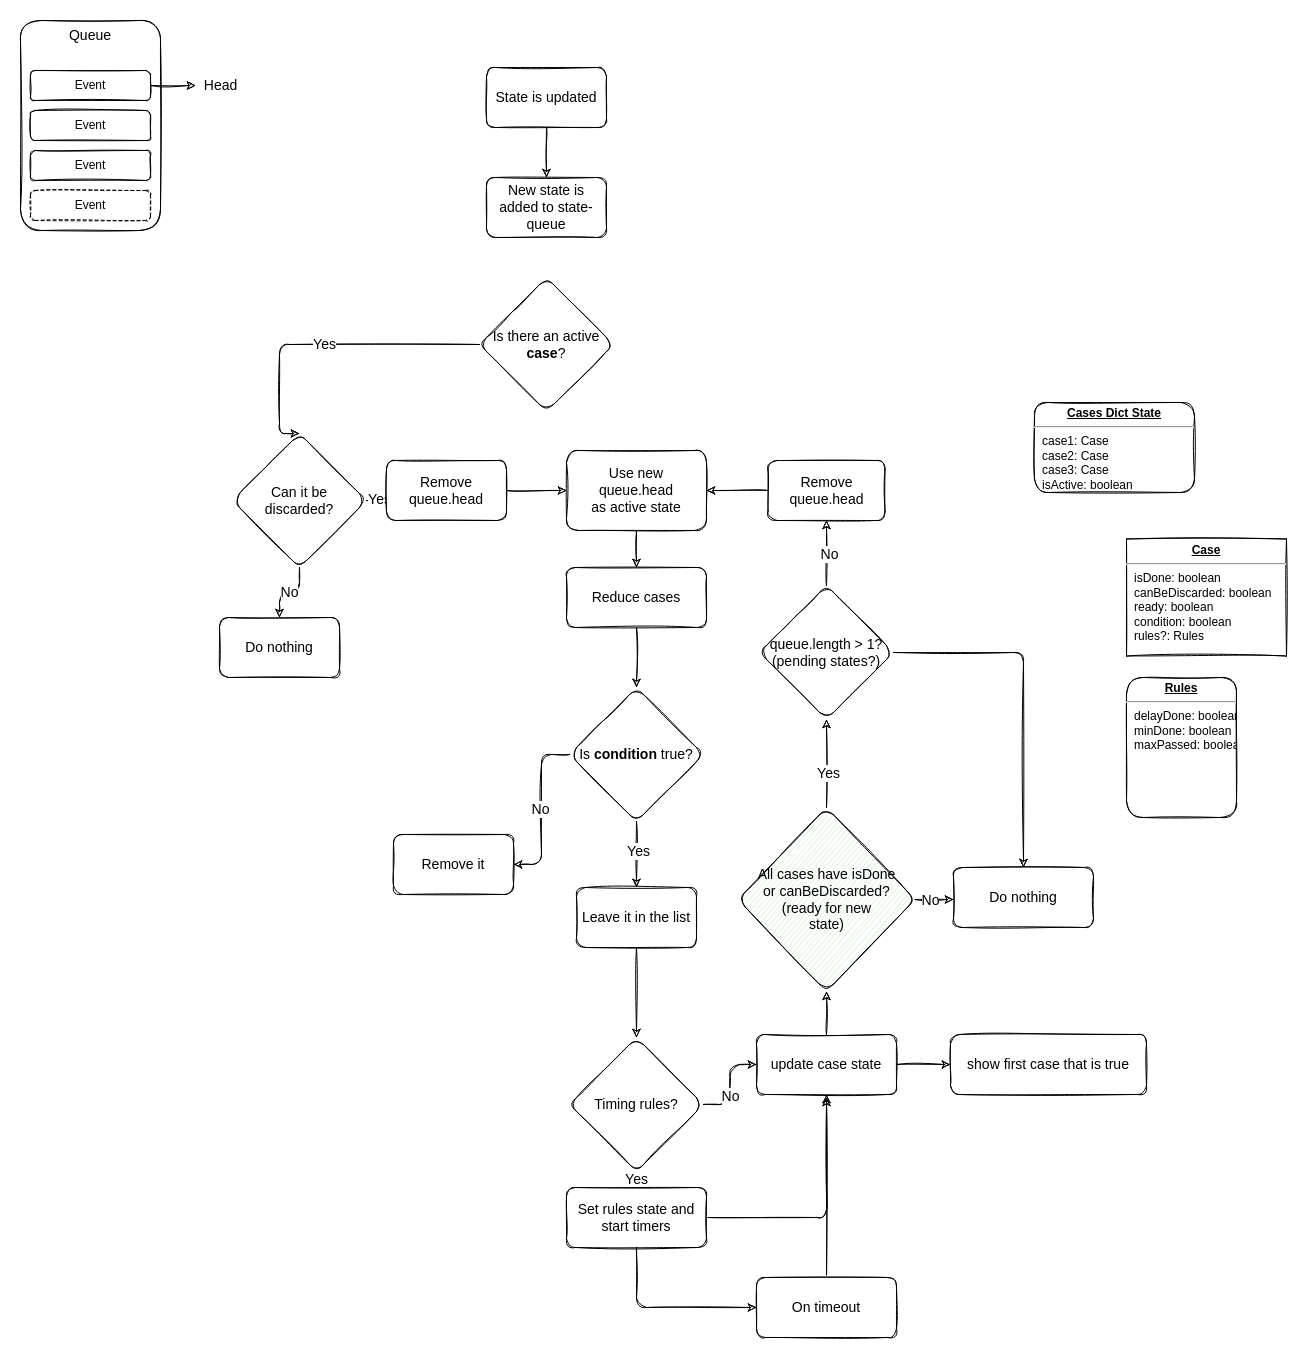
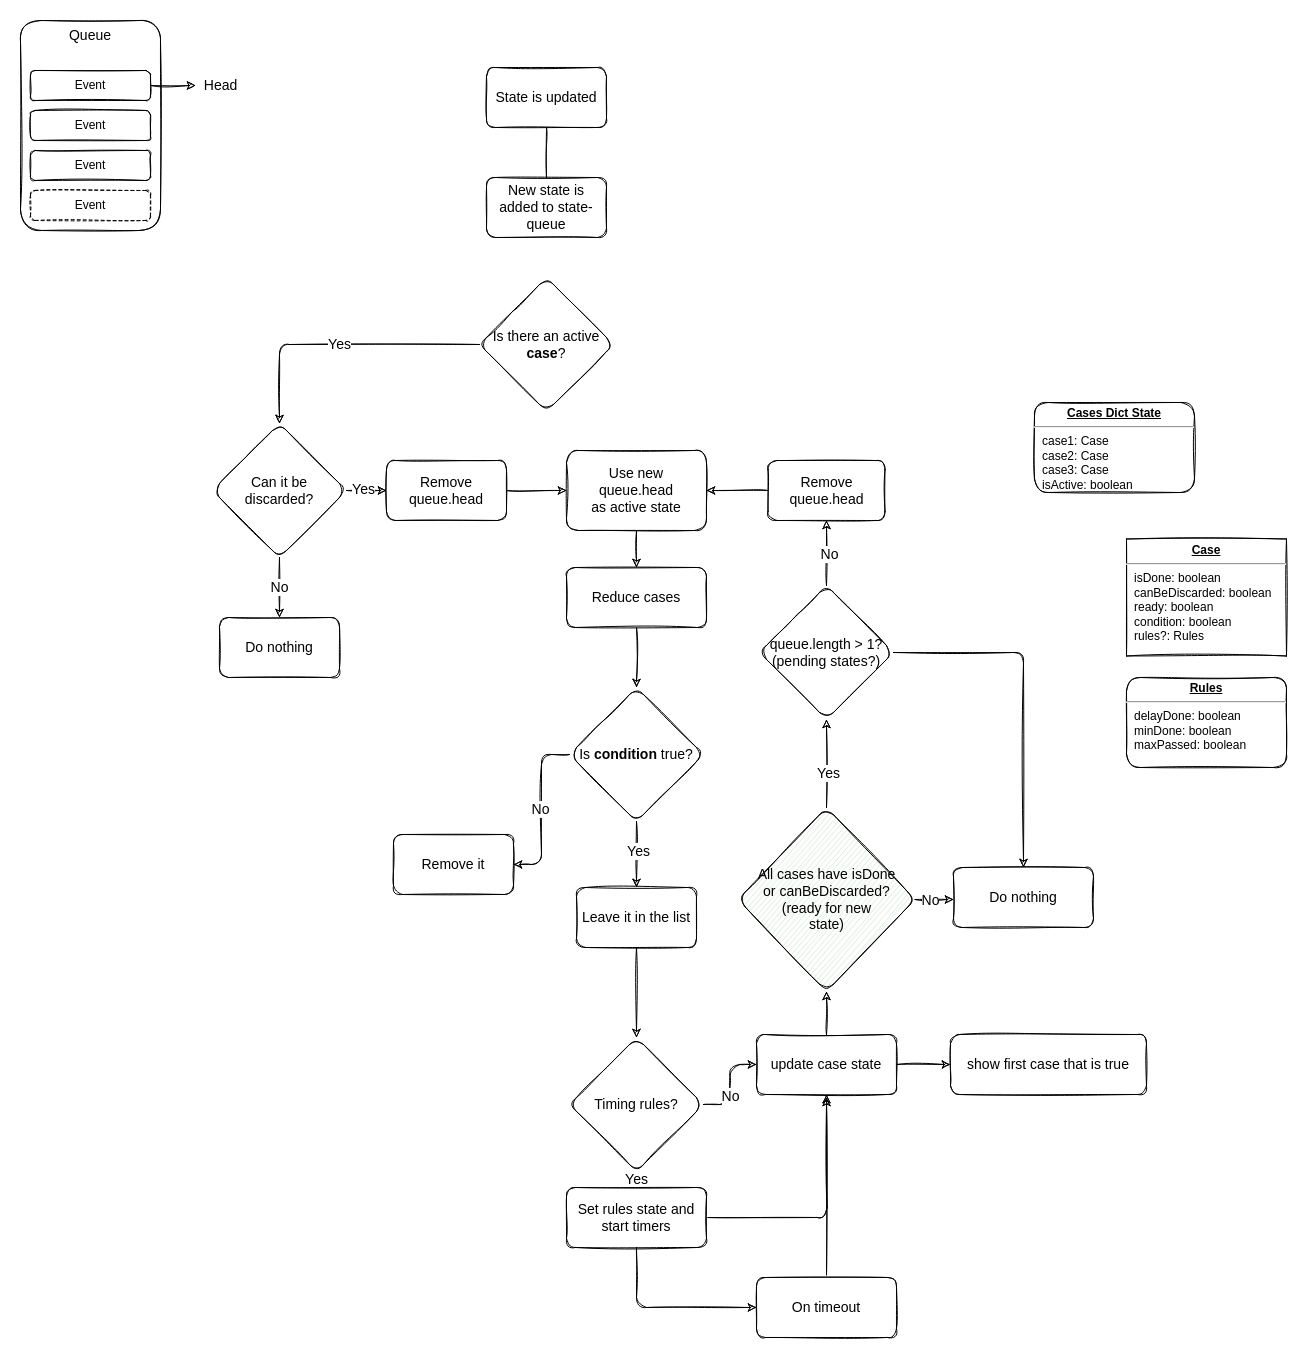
- <mxCell id="2" style="edgeStyle=orthogonalEdgeStyle;rounded=1;orthogonalLoop=1;jettySize=auto;html=1;exitX=0.5;exitY=1;exitDx=0;exitDy=0;entryX=0.5;entryY=0;entryDx=0;entryDy=0;fontSize=14;sketch=1;" parent="1" source="3" target="4" edge="1"><mxGeometry relative="1" as="geometry" /></mxCell>
+ <mxCell id="2" style="edgeStyle=orthogonalEdgeStyle;rounded=1;orthogonalLoop=1;jettySize=auto;html=1;exitX=0.5;exitY=1;exitDx=0;exitDy=0;entryX=0.5;entryY=0;entryDx=0;entryDy=0;fontSize=14;sketch=1;endArrow=none;" parent="1" source="3" target="4" edge="1"><mxGeometry relative="1" as="geometry" /></mxCell>
- <mxCell id="14" value="Can it be&lt;br&gt;discarded?" style="rhombus;whiteSpace=wrap;html=1;fontSize=14;rounded=1;sketch=1;" parent="1" vertex="1"><mxGeometry x="232" y="433" width="134" height="134" as="geometry" /></mxCell>
+ <mxCell id="14" value="Can it be&lt;br&gt;discarded?" style="rhombus;whiteSpace=wrap;html=1;fontSize=14;rounded=1;sketch=1;" parent="1" vertex="1"><mxGeometry x="212" y="423" width="134" height="134" as="geometry" /></mxCell>
- <mxCell id="24" value="&lt;p style=&quot;margin: 0px ; margin-top: 4px ; text-align: center ; text-decoration: underline&quot;&gt;&lt;b&gt;Rules&lt;/b&gt;&lt;/p&gt;&lt;hr&gt;&lt;p style=&quot;margin: 0px ; margin-left: 8px&quot;&gt;delayDone: boolean&lt;br&gt;minDone: boolean&lt;br&gt;&lt;/p&gt;&lt;p style=&quot;margin: 0px ; margin-left: 8px&quot;&gt;maxPassed: boolean&lt;/p&gt;" style="verticalAlign=top;align=left;overflow=fill;fontSize=12;fontFamily=Helvetica;html=1;rounded=1;sketch=1;" parent="1" vertex="1"><mxGeometry x="1126" y="677" width="110" height="140" as="geometry" /></mxCell>
+ <mxCell id="24" value="&lt;p style=&quot;margin: 0px ; margin-top: 4px ; text-align: center ; text-decoration: underline&quot;&gt;&lt;b&gt;Rules&lt;/b&gt;&lt;/p&gt;&lt;hr&gt;&lt;p style=&quot;margin: 0px ; margin-left: 8px&quot;&gt;delayDone: boolean&lt;br&gt;minDone: boolean&lt;br&gt;&lt;/p&gt;&lt;p style=&quot;margin: 0px ; margin-left: 8px&quot;&gt;maxPassed: boolean&lt;/p&gt;" style="verticalAlign=top;align=left;overflow=fill;fontSize=12;fontFamily=Helvetica;html=1;rounded=1;sketch=1;" parent="1" vertex="1"><mxGeometry x="1126" y="677" width="160" height="90" as="geometry" /></mxCell>
